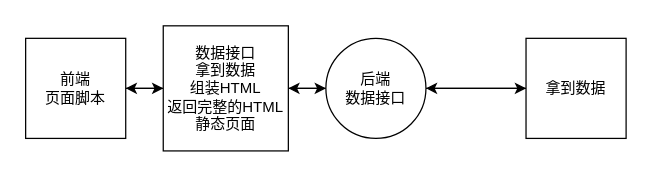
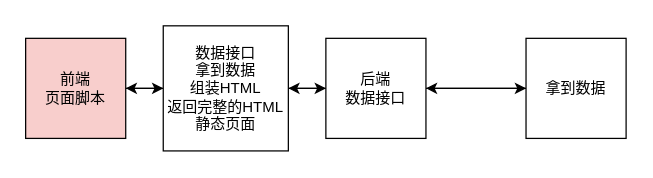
- <mxCell id="3" value="前端&lt;br&gt;页面脚本" style="whiteSpace=wrap;html=1;aspect=fixed;" parent="1" vertex="1"><mxGeometry x="20" y="30" width="80" height="80" as="geometry" /></mxCell>
+ <mxCell id="3" value="前端&lt;br&gt;页面脚本" style="whiteSpace=wrap;html=1;aspect=fixed;fillColor=#f8cecc;" parent="1" vertex="1"><mxGeometry x="20" y="30" width="80" height="80" as="geometry" /></mxCell>
- <mxCell id="9" value="后端&lt;br&gt;数据接口" style="ellipse;whiteSpace=wrap;html=1;aspect=fixed;" parent="1" vertex="1"><mxGeometry x="260" y="30" width="80" height="80" as="geometry" /></mxCell>
+ <mxCell id="9" value="后端&lt;br&gt;数据接口" style="whiteSpace=wrap;html=1;aspect=fixed;" parent="1" vertex="1"><mxGeometry x="260" y="30" width="80" height="80" as="geometry" /></mxCell>
